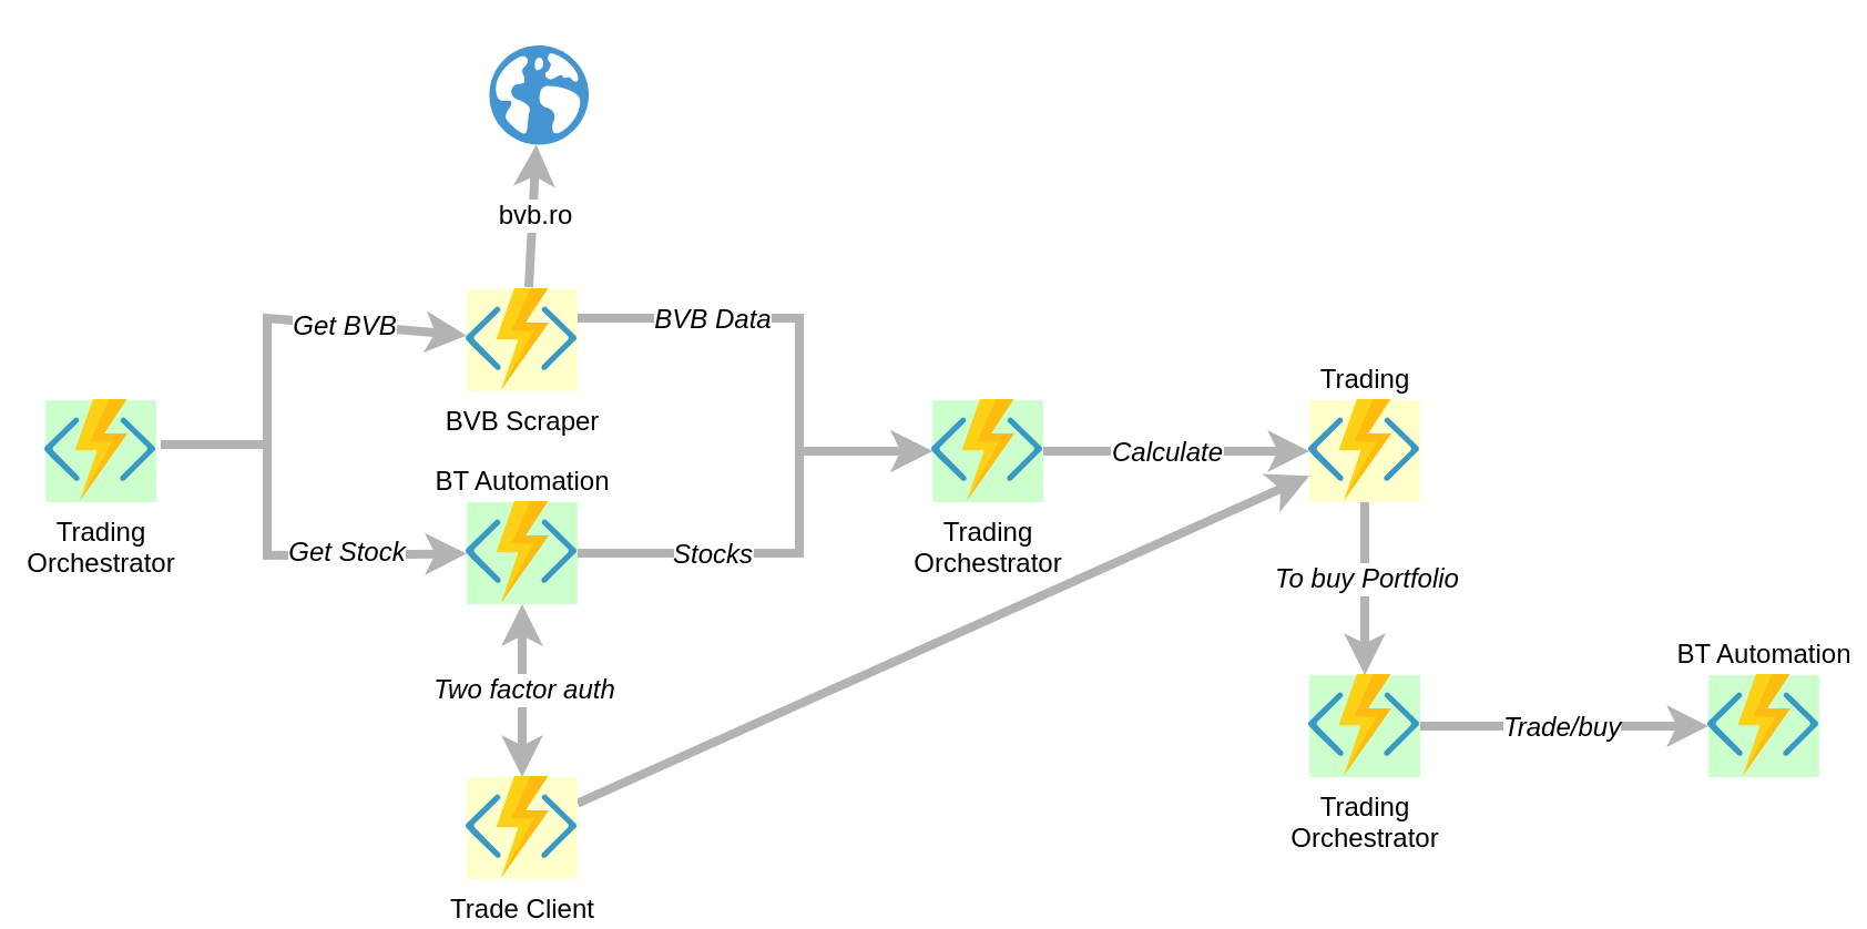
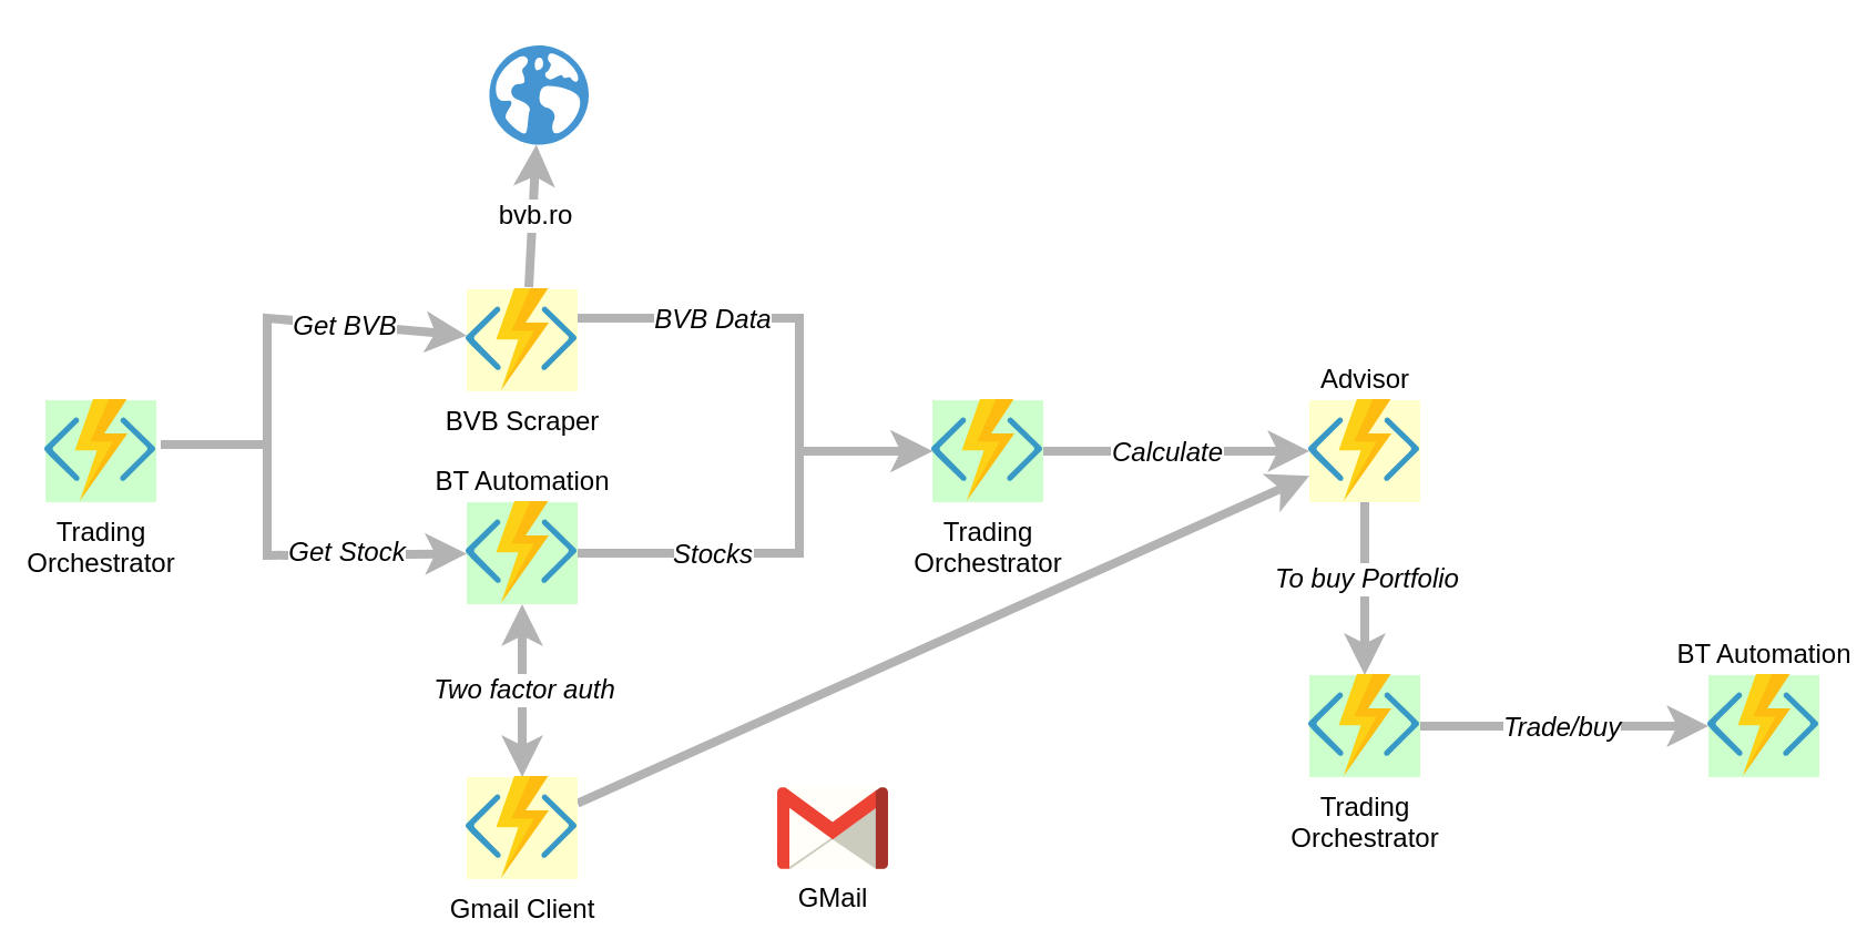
- <mxCell id="25" value="Trading" style="aspect=fixed;html=1;points=[];align=center;image;fontSize=12;image=img/lib/mscae/Functions.svg;imageBackground=#FFFFCC;labelPosition=center;verticalLabelPosition=top;verticalAlign=bottom;" vertex="1" parent="1"><mxGeometry x="590" y="180" width="50" height="46" as="geometry" /></mxCell>
+ <mxCell id="25" value="Advisor" style="aspect=fixed;html=1;points=[];align=center;image;fontSize=12;image=img/lib/mscae/Functions.svg;imageBackground=#FFFFCC;labelPosition=center;verticalLabelPosition=top;verticalAlign=bottom;" vertex="1" parent="1"><mxGeometry x="590" y="180" width="50" height="46" as="geometry" /></mxCell>
+ <mxCell id="29" value="GMail" style="dashed=0;outlineConnect=0;html=1;align=center;labelPosition=center;verticalLabelPosition=bottom;verticalAlign=top;shape=mxgraph.weblogos.gmail" vertex="1" parent="1"><mxGeometry x="350" y="354.6" width="50" height="36.8" as="geometry" /></mxCell>
- <mxCell id="19" value="Trade Client" style="aspect=fixed;html=1;points=[];align=center;image;fontSize=12;image=img/lib/mscae/Functions.svg;imageBackground=#FFFFCC;" vertex="1" parent="1"><mxGeometry x="210" y="350" width="50" height="46" as="geometry" /></mxCell>
+ <mxCell id="19" value="Gmail Client" style="aspect=fixed;html=1;points=[];align=center;image;fontSize=12;image=img/lib/mscae/Functions.svg;imageBackground=#FFFFCC;" vertex="1" parent="1"><mxGeometry x="210" y="350" width="50" height="46" as="geometry" /></mxCell>
